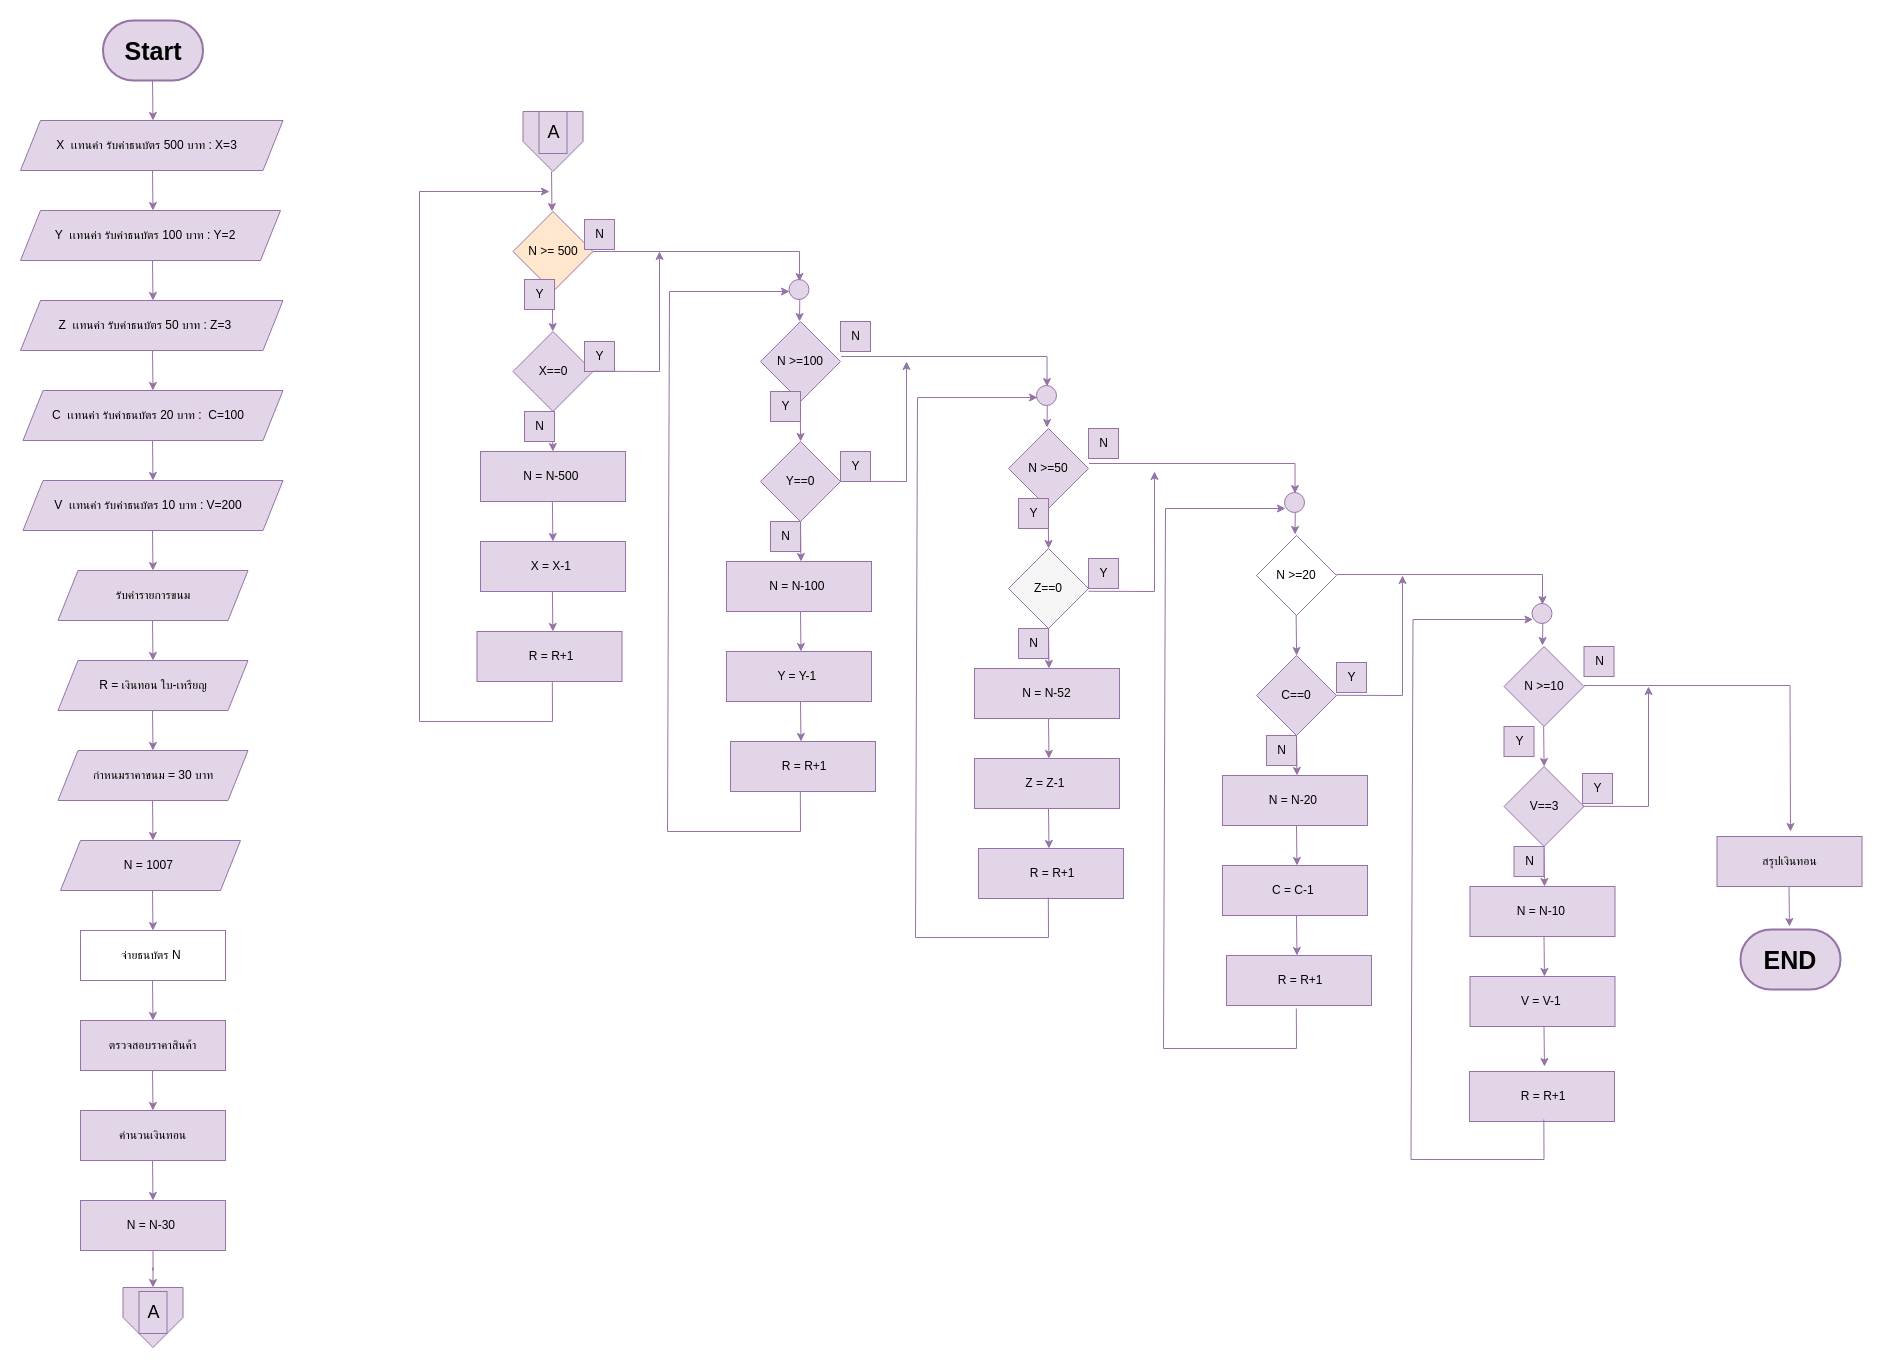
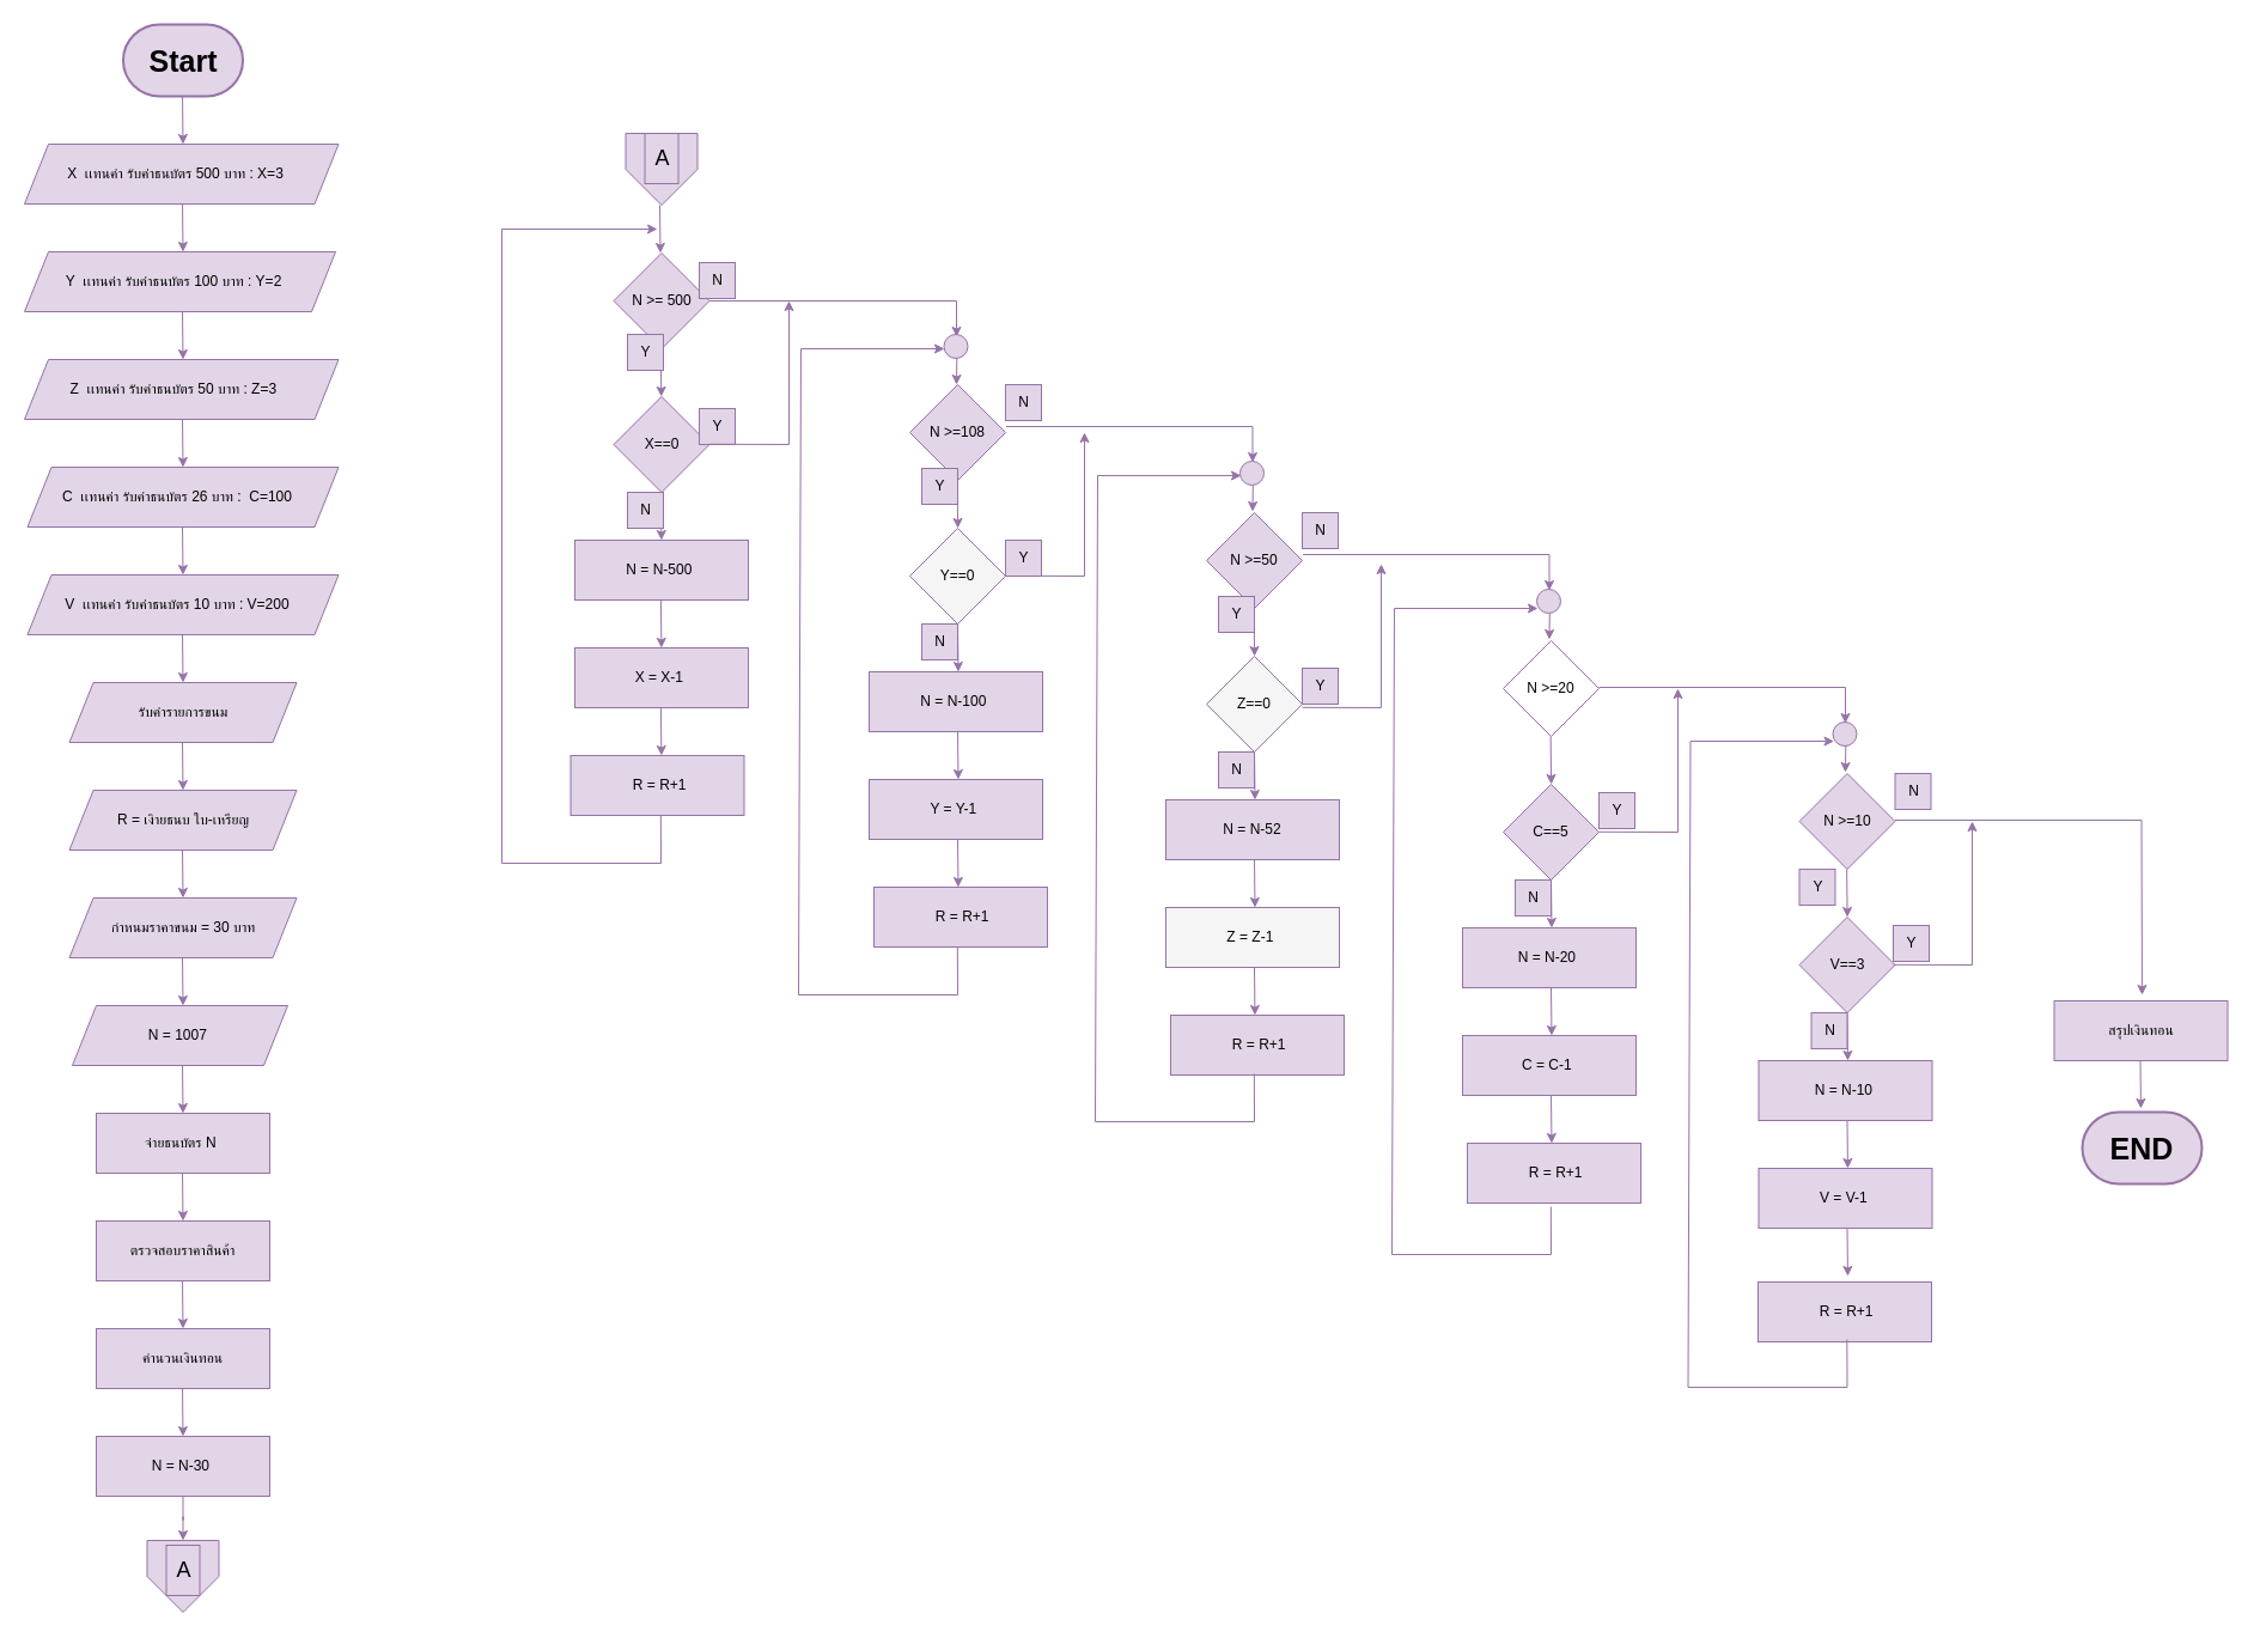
- <mxCell id="31" value="N &amp;gt;= 500" style="rhombus;whiteSpace=wrap;html=1;fillColor=#ffe6cc;strokeColor=#9673a6;" vertex="1" parent="1"><mxGeometry x="512.5" y="211" width="80" height="80" as="geometry" /></mxCell>
+ <mxCell id="31" value="N &amp;gt;= 500" style="rhombus;whiteSpace=wrap;html=1;fillColor=#e1d5e7;strokeColor=#9673a6;" vertex="1" parent="1"><mxGeometry x="512.5" y="211" width="80" height="80" as="geometry" /></mxCell>
- <mxCell id="35" value="N &amp;gt;=100" style="rhombus;whiteSpace=wrap;html=1;fillColor=#e1d5e7;strokeColor=#9673a6;" vertex="1" parent="1"><mxGeometry x="760" y="321" width="80" height="80" as="geometry" /></mxCell>
+ <mxCell id="35" value="N &amp;gt;=108" style="rhombus;whiteSpace=wrap;html=1;fillColor=#e1d5e7;strokeColor=#9673a6;" vertex="1" parent="1"><mxGeometry x="760" y="321" width="80" height="80" as="geometry" /></mxCell>
- <mxCell id="11" value="C&amp;nbsp; เเทนค่า รับค่าธนบัตร 20 บาท :&amp;nbsp; C=100&amp;nbsp; &amp;nbsp;" style="shape=parallelogram;perimeter=parallelogramPerimeter;whiteSpace=wrap;html=1;fixedSize=1;fillColor=#e1d5e7;strokeColor=#9673a6;" vertex="1" parent="1"><mxGeometry x="22.5" y="390" width="260" height="50" as="geometry" /></mxCell>
+ <mxCell id="11" value="C&amp;nbsp; เเทนค่า รับค่าธนบัตร 26 บาท :&amp;nbsp; C=100&amp;nbsp; &amp;nbsp;" style="shape=parallelogram;perimeter=parallelogramPerimeter;whiteSpace=wrap;html=1;fixedSize=1;fillColor=#e1d5e7;strokeColor=#9673a6;" vertex="1" parent="1"><mxGeometry x="22.5" y="390" width="260" height="50" as="geometry" /></mxCell>
- <mxCell id="48" value="Y==0" style="rhombus;whiteSpace=wrap;html=1;fillColor=#e1d5e7;strokeColor=#9673a6;" vertex="1" parent="1"><mxGeometry x="760" y="441" width="80" height="80" as="geometry" /></mxCell>
+ <mxCell id="48" value="Y==0" style="rhombus;whiteSpace=wrap;html=1;fillColor=#f5f5f5;strokeColor=#9673a6;" vertex="1" parent="1"><mxGeometry x="760" y="441" width="80" height="80" as="geometry" /></mxCell>
- <mxCell id="16" value="R = เงินทอน ใบ-เหรียญ" style="shape=parallelogram;perimeter=parallelogramPerimeter;whiteSpace=wrap;html=1;fixedSize=1;fillColor=#e1d5e7;strokeColor=#9673a6;" vertex="1" parent="1"><mxGeometry x="57.5" y="660" width="190" height="50" as="geometry" /></mxCell>
+ <mxCell id="16" value="R = เงิายธนบ ใบ-เหรียญ" style="shape=parallelogram;perimeter=parallelogramPerimeter;whiteSpace=wrap;html=1;fixedSize=1;fillColor=#e1d5e7;strokeColor=#9673a6;" vertex="1" parent="1"><mxGeometry x="57.5" y="660" width="190" height="50" as="geometry" /></mxCell>
- <mxCell id="82" value="C==0" style="rhombus;whiteSpace=wrap;html=1;fillColor=#e1d5e7;strokeColor=#9673a6;" vertex="1" parent="1"><mxGeometry x="1256" y="655" width="80" height="80" as="geometry" /></mxCell>
+ <mxCell id="82" value="C==5" style="rhombus;whiteSpace=wrap;html=1;fillColor=#e1d5e7;strokeColor=#9673a6;" vertex="1" parent="1"><mxGeometry x="1256" y="655" width="80" height="80" as="geometry" /></mxCell>
- <mxCell id="65" value="Z = Z-1&amp;nbsp;" style="rounded=0;whiteSpace=wrap;html=1;fillColor=#e1d5e7;strokeColor=#9673a6;" vertex="1" parent="1"><mxGeometry x="974" y="758" width="145" height="50" as="geometry" /></mxCell>
+ <mxCell id="65" value="Z = Z-1&amp;nbsp;" style="rounded=0;whiteSpace=wrap;html=1;fillColor=#f5f5f5;strokeColor=#9673a6;" vertex="1" parent="1"><mxGeometry x="974" y="758" width="145" height="50" as="geometry" /></mxCell>
- <mxCell id="24" value="จ่ายธนบัตร N&amp;nbsp;" style="rounded=0;whiteSpace=wrap;html=1;fillColor=#ffffff;strokeColor=#9673a6;" vertex="1" parent="1"><mxGeometry x="80" y="930" width="145" height="50" as="geometry" /></mxCell>
+ <mxCell id="24" value="จ่ายธนบัตร N&amp;nbsp;" style="rounded=0;whiteSpace=wrap;html=1;fillColor=#e1d5e7;strokeColor=#9673a6;" vertex="1" parent="1"><mxGeometry x="80" y="930" width="145" height="50" as="geometry" /></mxCell>
